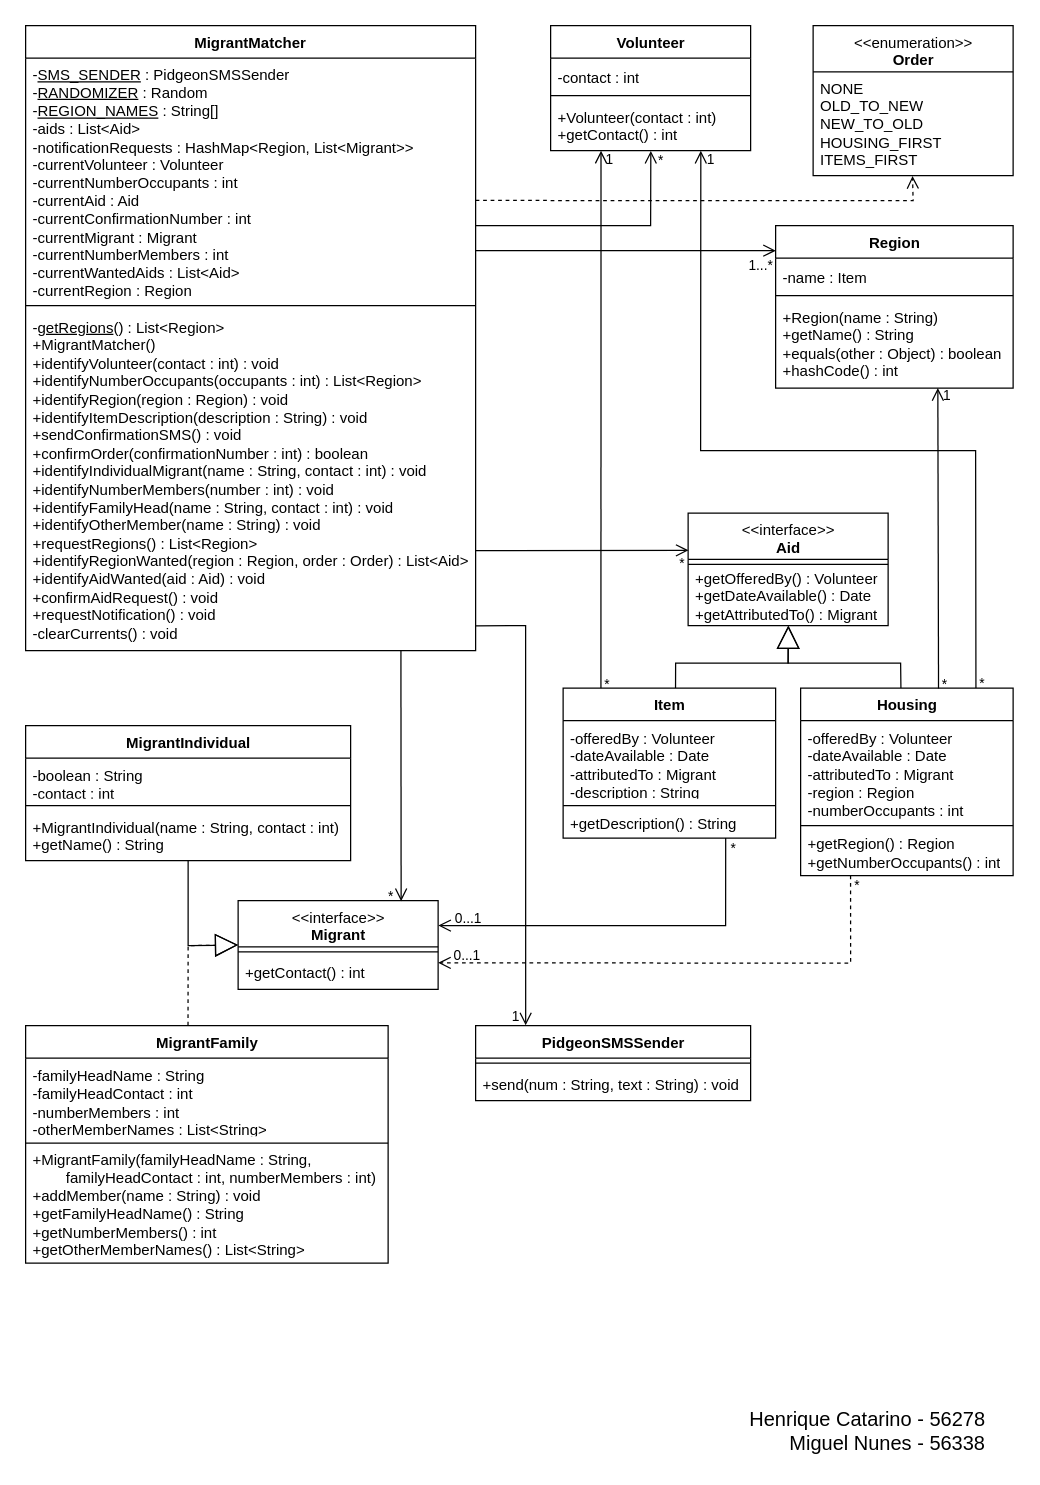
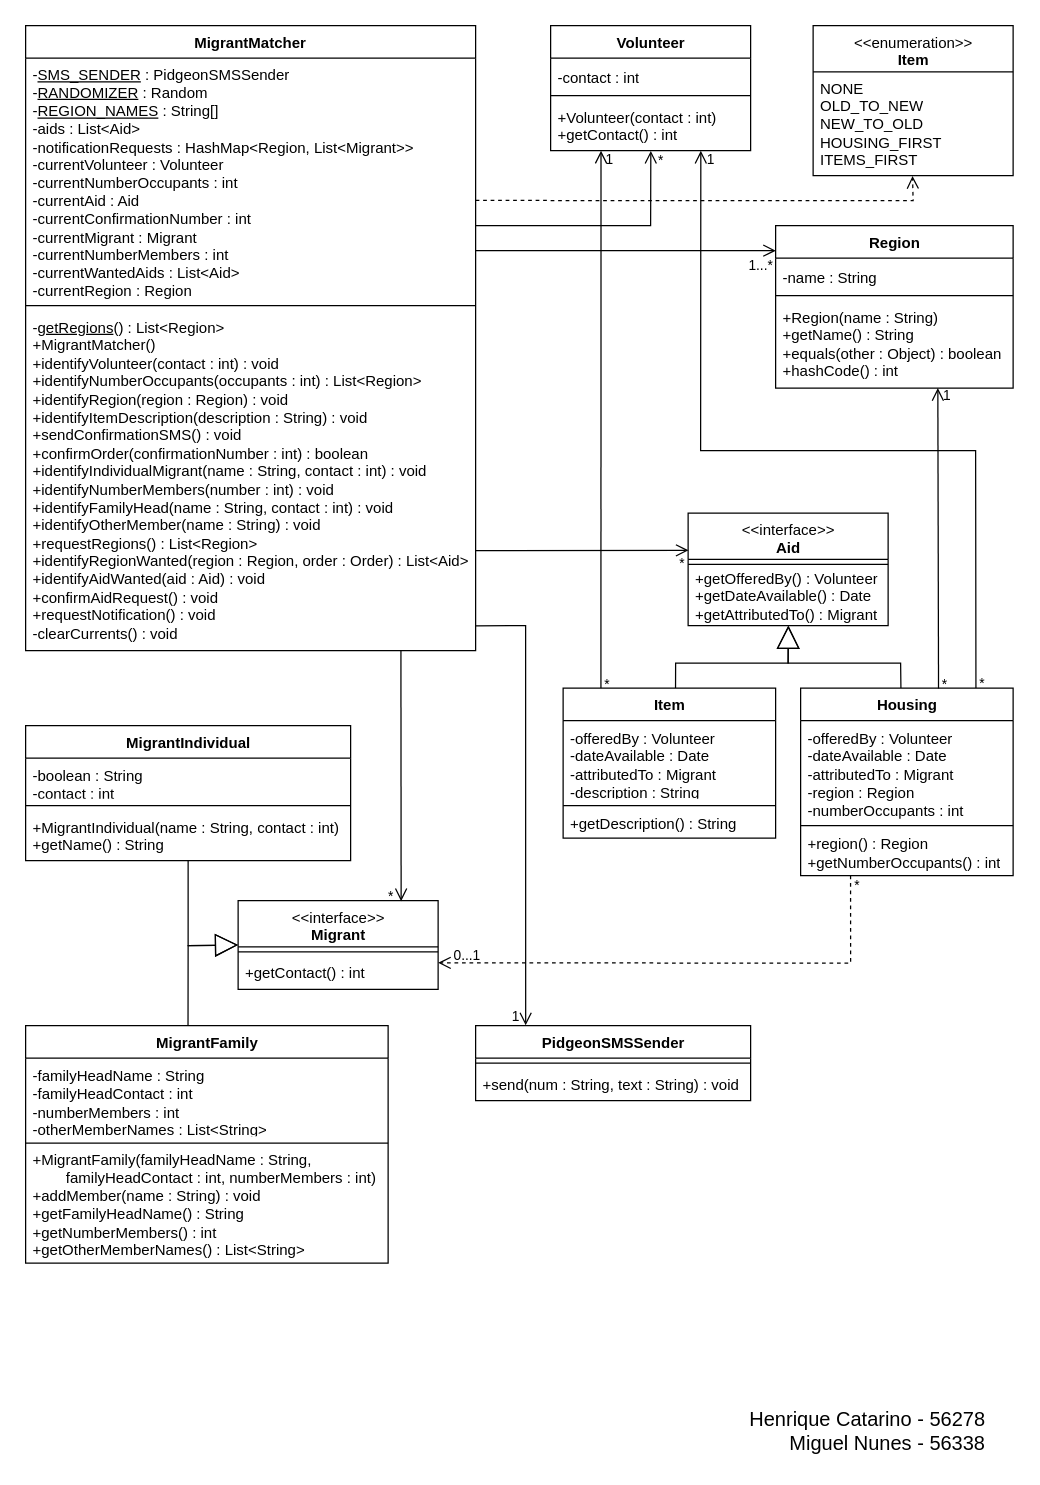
- <mxCell id="28" value="&lt;div&gt;&lt;span style=&quot;font-weight: normal;&quot;&gt;&amp;lt;&amp;lt;enumeration&amp;gt;&amp;gt;&lt;/span&gt;&lt;br&gt;&lt;/div&gt;&lt;div&gt;Order&lt;/div&gt;" style="swimlane;fontStyle=1;align=center;verticalAlign=top;childLayout=stackLayout;horizontal=1;startSize=37;horizontalStack=0;resizeParent=1;resizeParentMax=0;resizeLast=0;collapsible=1;marginBottom=0;labelBorderColor=none;html=1;rounded=0;" parent="1" vertex="1"><mxGeometry x="650" y="20" width="160" height="120" as="geometry" /></mxCell>
+ <mxCell id="28" value="&lt;div&gt;&lt;span style=&quot;font-weight: normal;&quot;&gt;&amp;lt;&amp;lt;enumeration&amp;gt;&amp;gt;&lt;/span&gt;&lt;br&gt;&lt;/div&gt;&lt;div&gt;Item&lt;/div&gt;" style="swimlane;fontStyle=1;align=center;verticalAlign=top;childLayout=stackLayout;horizontal=1;startSize=37;horizontalStack=0;resizeParent=1;resizeParentMax=0;resizeLast=0;collapsible=1;marginBottom=0;labelBorderColor=none;html=1;rounded=0;" parent="1" vertex="1"><mxGeometry x="650" y="20" width="160" height="120" as="geometry" /></mxCell>
- <mxCell id="22" value="-name : Item" style="text;strokeColor=none;fillColor=none;align=left;verticalAlign=middle;spacingLeft=4;spacingRight=4;overflow=hidden;rotatable=0;points=[[0,0.5],[1,0.5]];portConstraint=eastwest;labelBorderColor=none;html=1;spacingTop=5;rounded=0;" parent="21" vertex="1"><mxGeometry y="26" width="190" height="26" as="geometry" /></mxCell>
+ <mxCell id="22" value="-name : String" style="text;strokeColor=none;fillColor=none;align=left;verticalAlign=middle;spacingLeft=4;spacingRight=4;overflow=hidden;rotatable=0;points=[[0,0.5],[1,0.5]];portConstraint=eastwest;labelBorderColor=none;html=1;spacingTop=5;rounded=0;" parent="21" vertex="1"><mxGeometry y="26" width="190" height="26" as="geometry" /></mxCell>
- <mxCell id="56" value="&lt;div&gt;+getRegion() : Region&lt;/div&gt;&lt;div&gt;+getNumberOccupants() : int&lt;br&gt;&lt;/div&gt;" style="text;strokeColor=none;fillColor=none;align=left;verticalAlign=middle;spacingLeft=4;spacingRight=4;overflow=hidden;rotatable=0;points=[[0,0.5],[1,0.5]];portConstraint=eastwest;labelBorderColor=none;html=1;rounded=0;" parent="53" vertex="1"><mxGeometry y="114" width="170" height="36" as="geometry" /></mxCell>
+ <mxCell id="56" value="&lt;div&gt;+region() : Region&lt;/div&gt;&lt;div&gt;+getNumberOccupants() : int&lt;br&gt;&lt;/div&gt;" style="text;strokeColor=none;fillColor=none;align=left;verticalAlign=middle;spacingLeft=4;spacingRight=4;overflow=hidden;rotatable=0;points=[[0,0.5],[1,0.5]];portConstraint=eastwest;labelBorderColor=none;html=1;rounded=0;" parent="53" vertex="1"><mxGeometry y="114" width="170" height="36" as="geometry" /></mxCell>
- <mxCell id="41" value="" style="endArrow=open;html=1;rounded=0;startSize=8;entryX=1.001;entryY=0.281;entryDx=0;entryDy=0;exitX=0.765;exitY=0.997;exitDx=0;exitDy=0;exitPerimeter=0;entryPerimeter=0;endFill=0;endSize=8;" parent="1" source="60" target="10" edge="1"><mxGeometry relative="1" as="geometry"><mxPoint x="580.05" y="700.108" as="sourcePoint" /><mxPoint x="330.4" y="730.426" as="targetPoint" /><Array as="points"><mxPoint x="580" y="740" /></Array></mxGeometry></mxCell>
- <mxCell id="42" value="0...1" style="edgeLabel;html=1;align=center;verticalAlign=middle;resizable=0;points=[];labelBackgroundColor=none;rounded=0;" parent="41" vertex="1" connectable="0"><mxGeometry x="0.887" y="-1" relative="1" as="geometry"><mxPoint x="6" y="-5" as="offset" /></mxGeometry></mxCell>
- <mxCell id="43" value="*" style="edgeLabel;html=1;align=center;verticalAlign=middle;resizable=0;points=[];labelBackgroundColor=none;rounded=0;" parent="41" vertex="1" connectable="0"><mxGeometry x="-0.943" y="-1" relative="1" as="geometry"><mxPoint x="6" y="-1" as="offset" /></mxGeometry></mxCell>
- <mxCell id="32" value="" style="endArrow=block;endSize=16;endFill=0;html=1;rounded=0;entryX=0;entryY=0.5;entryDx=0;entryDy=0;exitX=0.448;exitY=-0.001;exitDx=0;exitDy=0;exitPerimeter=0;startSize=8;dashed=1;" parent="1" source="17" target="10" edge="1"><mxGeometry width="160" relative="1" as="geometry"><mxPoint x="160" y="810" as="sourcePoint" /><mxPoint x="580" y="770" as="targetPoint" /><Array as="points"><mxPoint x="150" y="756" /></Array></mxGeometry></mxCell>
+ <mxCell id="32" value="" style="endArrow=block;endSize=16;endFill=0;html=1;rounded=0;entryX=0;entryY=0.5;entryDx=0;entryDy=0;exitX=0.448;exitY=-0.001;exitDx=0;exitDy=0;exitPerimeter=0;startSize=8;" parent="1" source="17" target="10" edge="1"><mxGeometry width="160" relative="1" as="geometry"><mxPoint x="160" y="810" as="sourcePoint" /><mxPoint x="580" y="770" as="targetPoint" /><Array as="points"><mxPoint x="150" y="756" /></Array></mxGeometry></mxCell>
